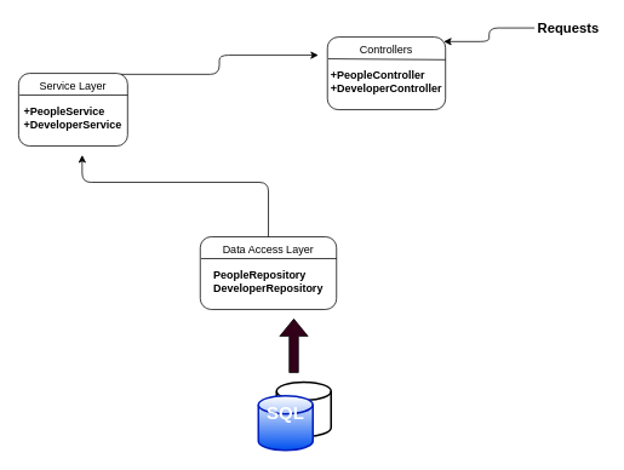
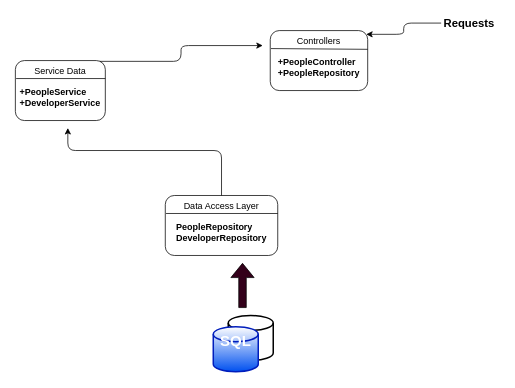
- <mxCell id="4" value="Controllers&lt;br&gt;&lt;br&gt;&lt;div style=&quot;text-align: left&quot;&gt;&lt;b&gt;+PeopleController&lt;/b&gt;&lt;/div&gt;&lt;div style=&quot;text-align: left&quot;&gt;&lt;b&gt;+DeveloperController&lt;/b&gt;&lt;br&gt;&lt;/div&gt;" style="rounded=1;whiteSpace=wrap;html=1;labelBackgroundColor=none;align=center;verticalAlign=top;" parent="1" vertex="1"><mxGeometry x="360" y="40" width="130" height="80" as="geometry" /></mxCell>
+ <mxCell id="4" value="Controllers&lt;br&gt;&lt;br&gt;&lt;div style=&quot;text-align: left&quot;&gt;&lt;b&gt;+PeopleController&lt;/b&gt;&lt;/div&gt;&lt;div style=&quot;text-align: left&quot;&gt;&lt;b&gt;+PeopleRepository&lt;/b&gt;&lt;br&gt;&lt;/div&gt;" style="rounded=1;whiteSpace=wrap;html=1;labelBackgroundColor=none;align=center;verticalAlign=top;" parent="1" vertex="1"><mxGeometry x="360" y="40" width="130" height="80" as="geometry" /></mxCell>
- <mxCell id="2" value="Service Layer&lt;br&gt;&lt;br&gt;&lt;div style=&quot;text-align: left&quot;&gt;&lt;b&gt;+PeopleService&lt;/b&gt;&lt;/div&gt;&lt;div style=&quot;text-align: left&quot;&gt;&lt;b&gt;+DeveloperService&lt;/b&gt;&lt;br&gt;&lt;/div&gt;" style="rounded=1;whiteSpace=wrap;html=1;labelBackgroundColor=none;align=center;verticalAlign=top;" parent="1" vertex="1"><mxGeometry x="20" y="80" width="120" height="80" as="geometry" /></mxCell>
+ <mxCell id="2" value="Service Data&lt;br&gt;&lt;br&gt;&lt;div style=&quot;text-align: left&quot;&gt;&lt;b&gt;+PeopleService&lt;/b&gt;&lt;/div&gt;&lt;div style=&quot;text-align: left&quot;&gt;&lt;b&gt;+DeveloperService&lt;/b&gt;&lt;br&gt;&lt;/div&gt;" style="rounded=1;whiteSpace=wrap;html=1;labelBackgroundColor=none;align=center;verticalAlign=top;" parent="1" vertex="1"><mxGeometry x="20" y="80" width="120" height="80" as="geometry" /></mxCell>
